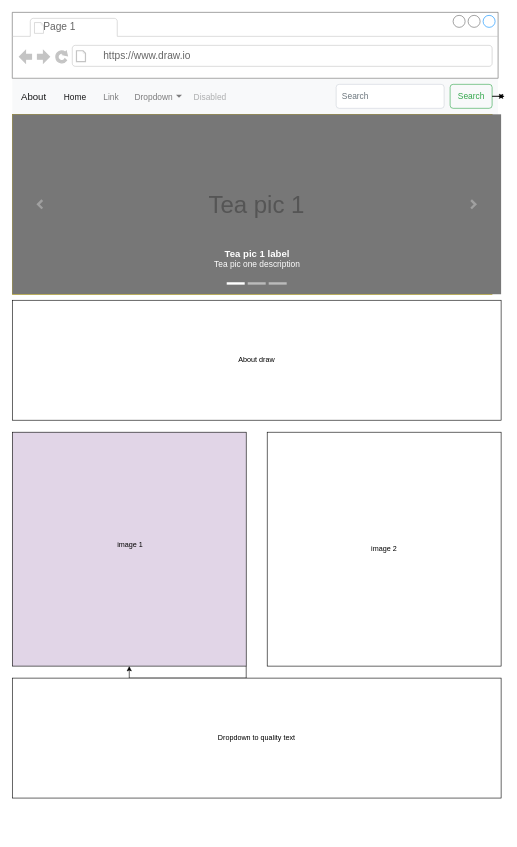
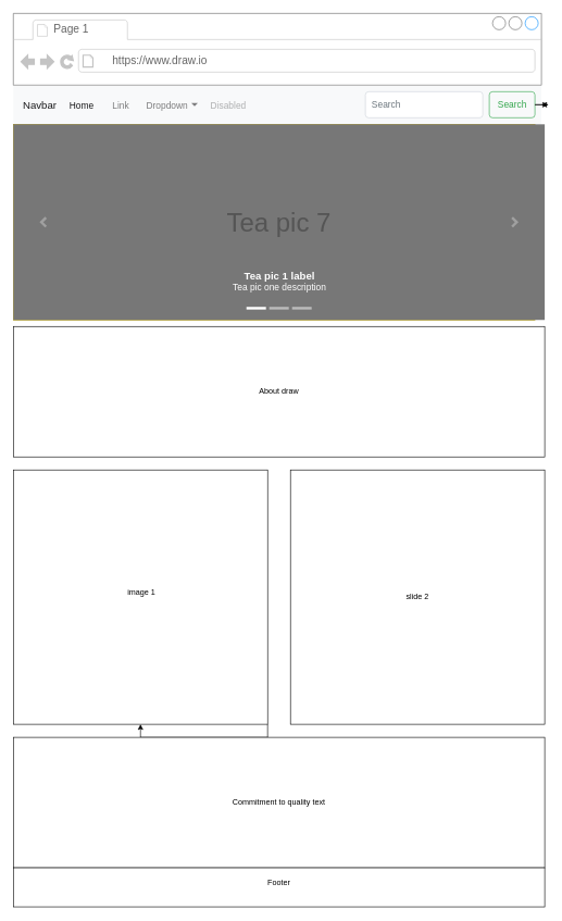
- <mxCell id="12" value="Page 1" style="strokeWidth=1;shadow=0;dashed=0;align=center;html=1;shape=mxgraph.mockup.containers.anchor;fontSize=17;fontColor=#666666;align=left;whiteSpace=wrap;" vertex="1" parent="11"><mxGeometry x="50" y="12" width="110" height="26" as="geometry" /></mxCell>
+ <mxCell id="12" value="Page 1" style="strokeWidth=1;shadow=0;dashed=0;align=center;html=1;shape=mxgraph.mockup.containers.anchor;fontSize=17;fontColor=#666666;align=left;whiteSpace=wrap;" vertex="1" parent="11"><mxGeometry x="60" y="12" width="110" height="26" as="geometry" /></mxCell>
- <mxCell id="2" value="About" style="html=1;shadow=0;dashed=0;fillColor=#F8F9FA;strokeColor=none;fontSize=16;fontColor=#181819;align=left;spacing=15;" vertex="1" parent="1"><mxGeometry x="20" y="130" width="810" height="60" as="geometry" /></mxCell>
+ <mxCell id="2" value="Navbar" style="html=1;shadow=0;dashed=0;fillColor=#F8F9FA;strokeColor=none;fontSize=16;fontColor=#181819;align=left;spacing=15;" vertex="1" parent="1"><mxGeometry x="20" y="130" width="810" height="60" as="geometry" /></mxCell>
- <mxCell id="14" value="Tea pic 1" style="html=1;shadow=0;dashed=0;strokeColor=none;strokeWidth=1;fillColor=#777777;fontColor=#555555;whiteSpace=wrap;align=center;verticalAlign=middle;fontStyle=0;fontSize=40;" vertex="1" parent="1"><mxGeometry x="20" width="815" height="300" as="geometry" y="190" /></mxCell>
+ <mxCell id="14" value="Tea pic 7" style="html=1;shadow=0;dashed=0;strokeColor=none;strokeWidth=1;fillColor=#777777;fontColor=#555555;whiteSpace=wrap;align=center;verticalAlign=middle;fontStyle=0;fontSize=40;" vertex="1" parent="1"><mxGeometry x="20" width="815" height="300" as="geometry" y="190" /></mxCell>
- <mxCell id="24" value="&amp;nbsp;image 1&lt;div&gt;&lt;br&gt;&lt;/div&gt;" style="whiteSpace=wrap;html=1;aspect=fixed;fillColor=#e1d5e7;" vertex="1" parent="1"><mxGeometry x="20" y="720" width="390" height="390" as="geometry" /></mxCell>
+ <mxCell id="24" value="&amp;nbsp;image 1&lt;div&gt;&lt;br&gt;&lt;/div&gt;" style="whiteSpace=wrap;html=1;aspect=fixed;" vertex="1" parent="1"><mxGeometry x="20" y="720" width="390" height="390" as="geometry" /></mxCell>
- <mxCell id="25" value="image 2" style="whiteSpace=wrap;html=1;aspect=fixed;" vertex="1" parent="1"><mxGeometry x="445" y="720" width="390" height="390" as="geometry" /></mxCell>
+ <mxCell id="25" value="slide 2" style="whiteSpace=wrap;html=1;aspect=fixed;" vertex="1" parent="1"><mxGeometry x="445" y="720" width="390" height="390" as="geometry" /></mxCell>
- <mxCell id="27" value="Dropdown to quality text" style="rounded=0;whiteSpace=wrap;html=1;" vertex="1" parent="1"><mxGeometry x="20" y="1130" width="815" height="200" as="geometry" /></mxCell>
+ <mxCell id="27" value="Commitment to quality text" style="rounded=0;whiteSpace=wrap;html=1;" vertex="1" parent="1"><mxGeometry x="20" y="1130" width="815" height="200" as="geometry" /></mxCell>
+ <mxCell id="28" value="Footer&lt;div&gt;&lt;br&gt;&lt;/div&gt;" style="rounded=0;whiteSpace=wrap;html=1;" vertex="1" parent="1"><mxGeometry x="20" y="1330" width="815" height="60" as="geometry" /></mxCell>
